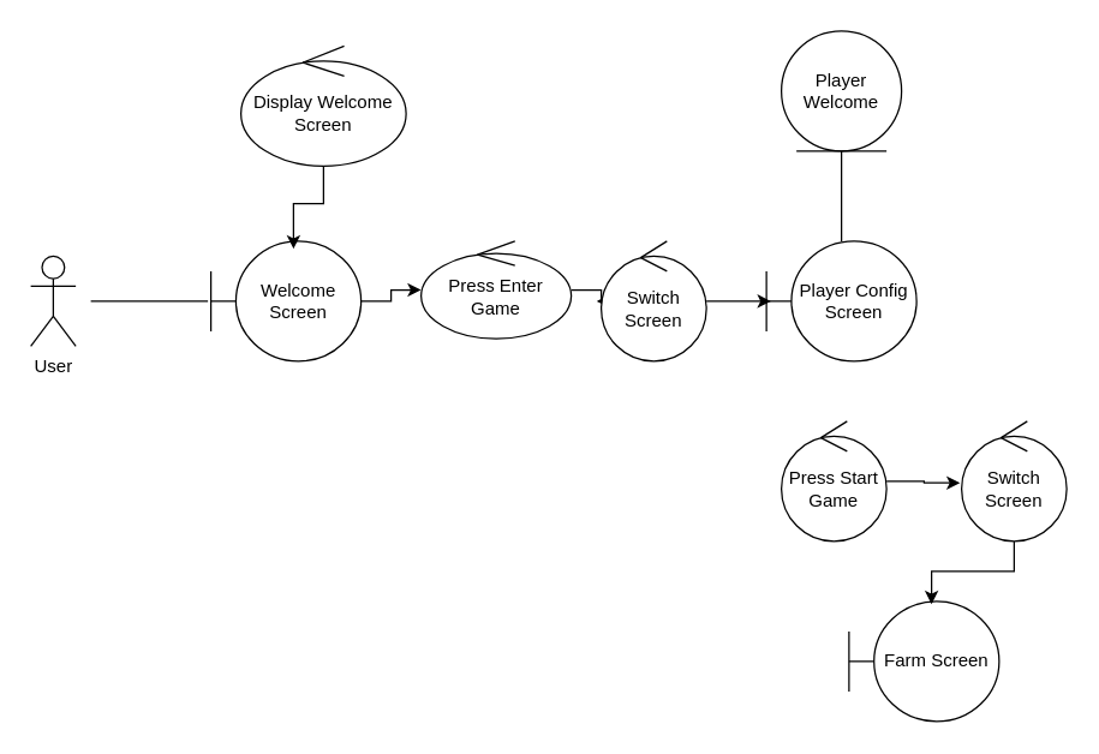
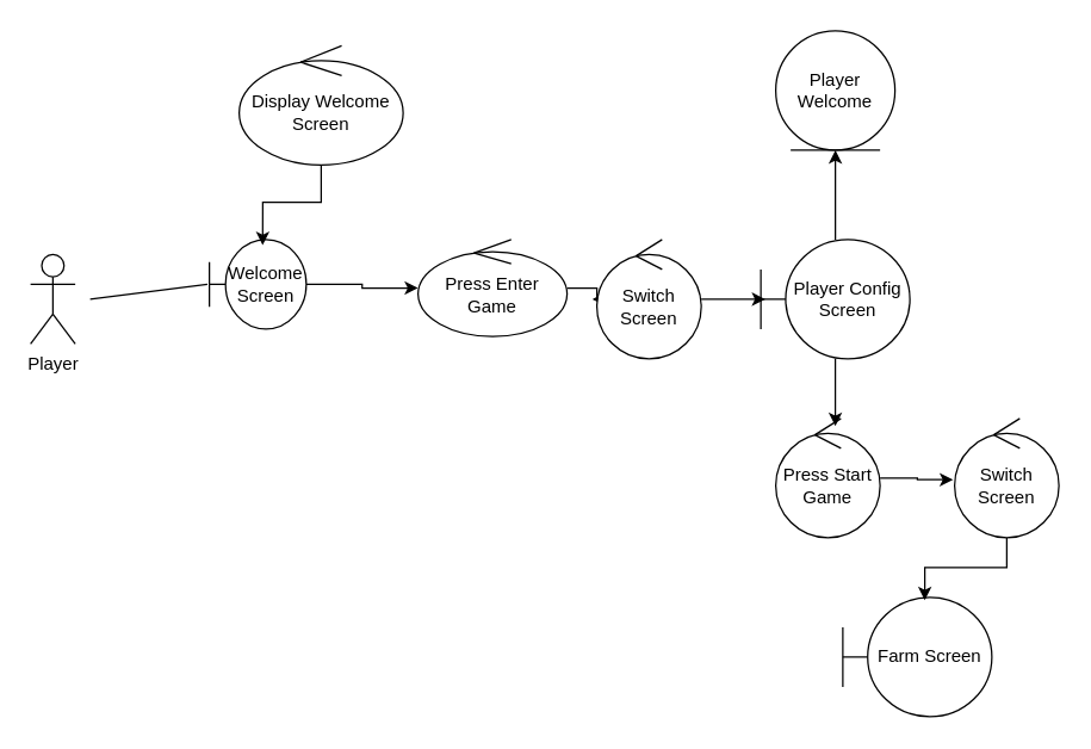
- <mxCell id="6" style="edgeStyle=orthogonalEdgeStyle;rounded=0;orthogonalLoop=1;jettySize=auto;html=1;entryX=0.5;entryY=1;entryDx=0;entryDy=0;endArrow=none;" edge="1" parent="1" source="8" target="10"><mxGeometry relative="1" as="geometry" /></mxCell>
+ <mxCell id="6" style="edgeStyle=orthogonalEdgeStyle;rounded=0;orthogonalLoop=1;jettySize=auto;html=1;entryX=0.5;entryY=1;entryDx=0;entryDy=0;" edge="1" parent="1" source="8" target="10"><mxGeometry relative="1" as="geometry" /></mxCell>
- <mxCell id="3" value="Welcome Screen" style="shape=umlBoundary;whiteSpace=wrap;html=1;" parent="1" vertex="1"><mxGeometry x="140" y="160" width="100" height="80" as="geometry" /></mxCell>
+ <mxCell id="3" value="Welcome Screen" style="shape=umlBoundary;whiteSpace=wrap;html=1;" parent="1" vertex="1"><mxGeometry x="140" y="160" width="65" height="60" as="geometry" /></mxCell>
- <mxCell id="4" value="User&lt;br&gt;" style="shape=umlActor;verticalLabelPosition=bottom;verticalAlign=top;html=1;" parent="1" vertex="1"><mxGeometry x="20" y="170" width="30" height="60" as="geometry" /></mxCell>
+ <mxCell id="4" value="Player&lt;br&gt;" style="shape=umlActor;verticalLabelPosition=bottom;verticalAlign=top;html=1;" parent="1" vertex="1"><mxGeometry x="20" y="170" width="30" height="60" as="geometry" /></mxCell>
+ <mxCell id="7" style="edgeStyle=orthogonalEdgeStyle;rounded=0;orthogonalLoop=1;jettySize=auto;html=1;entryX=0.571;entryY=0.063;entryDx=0;entryDy=0;entryPerimeter=0;" edge="1" parent="1" source="8" target="18"><mxGeometry relative="1" as="geometry" /></mxCell>
